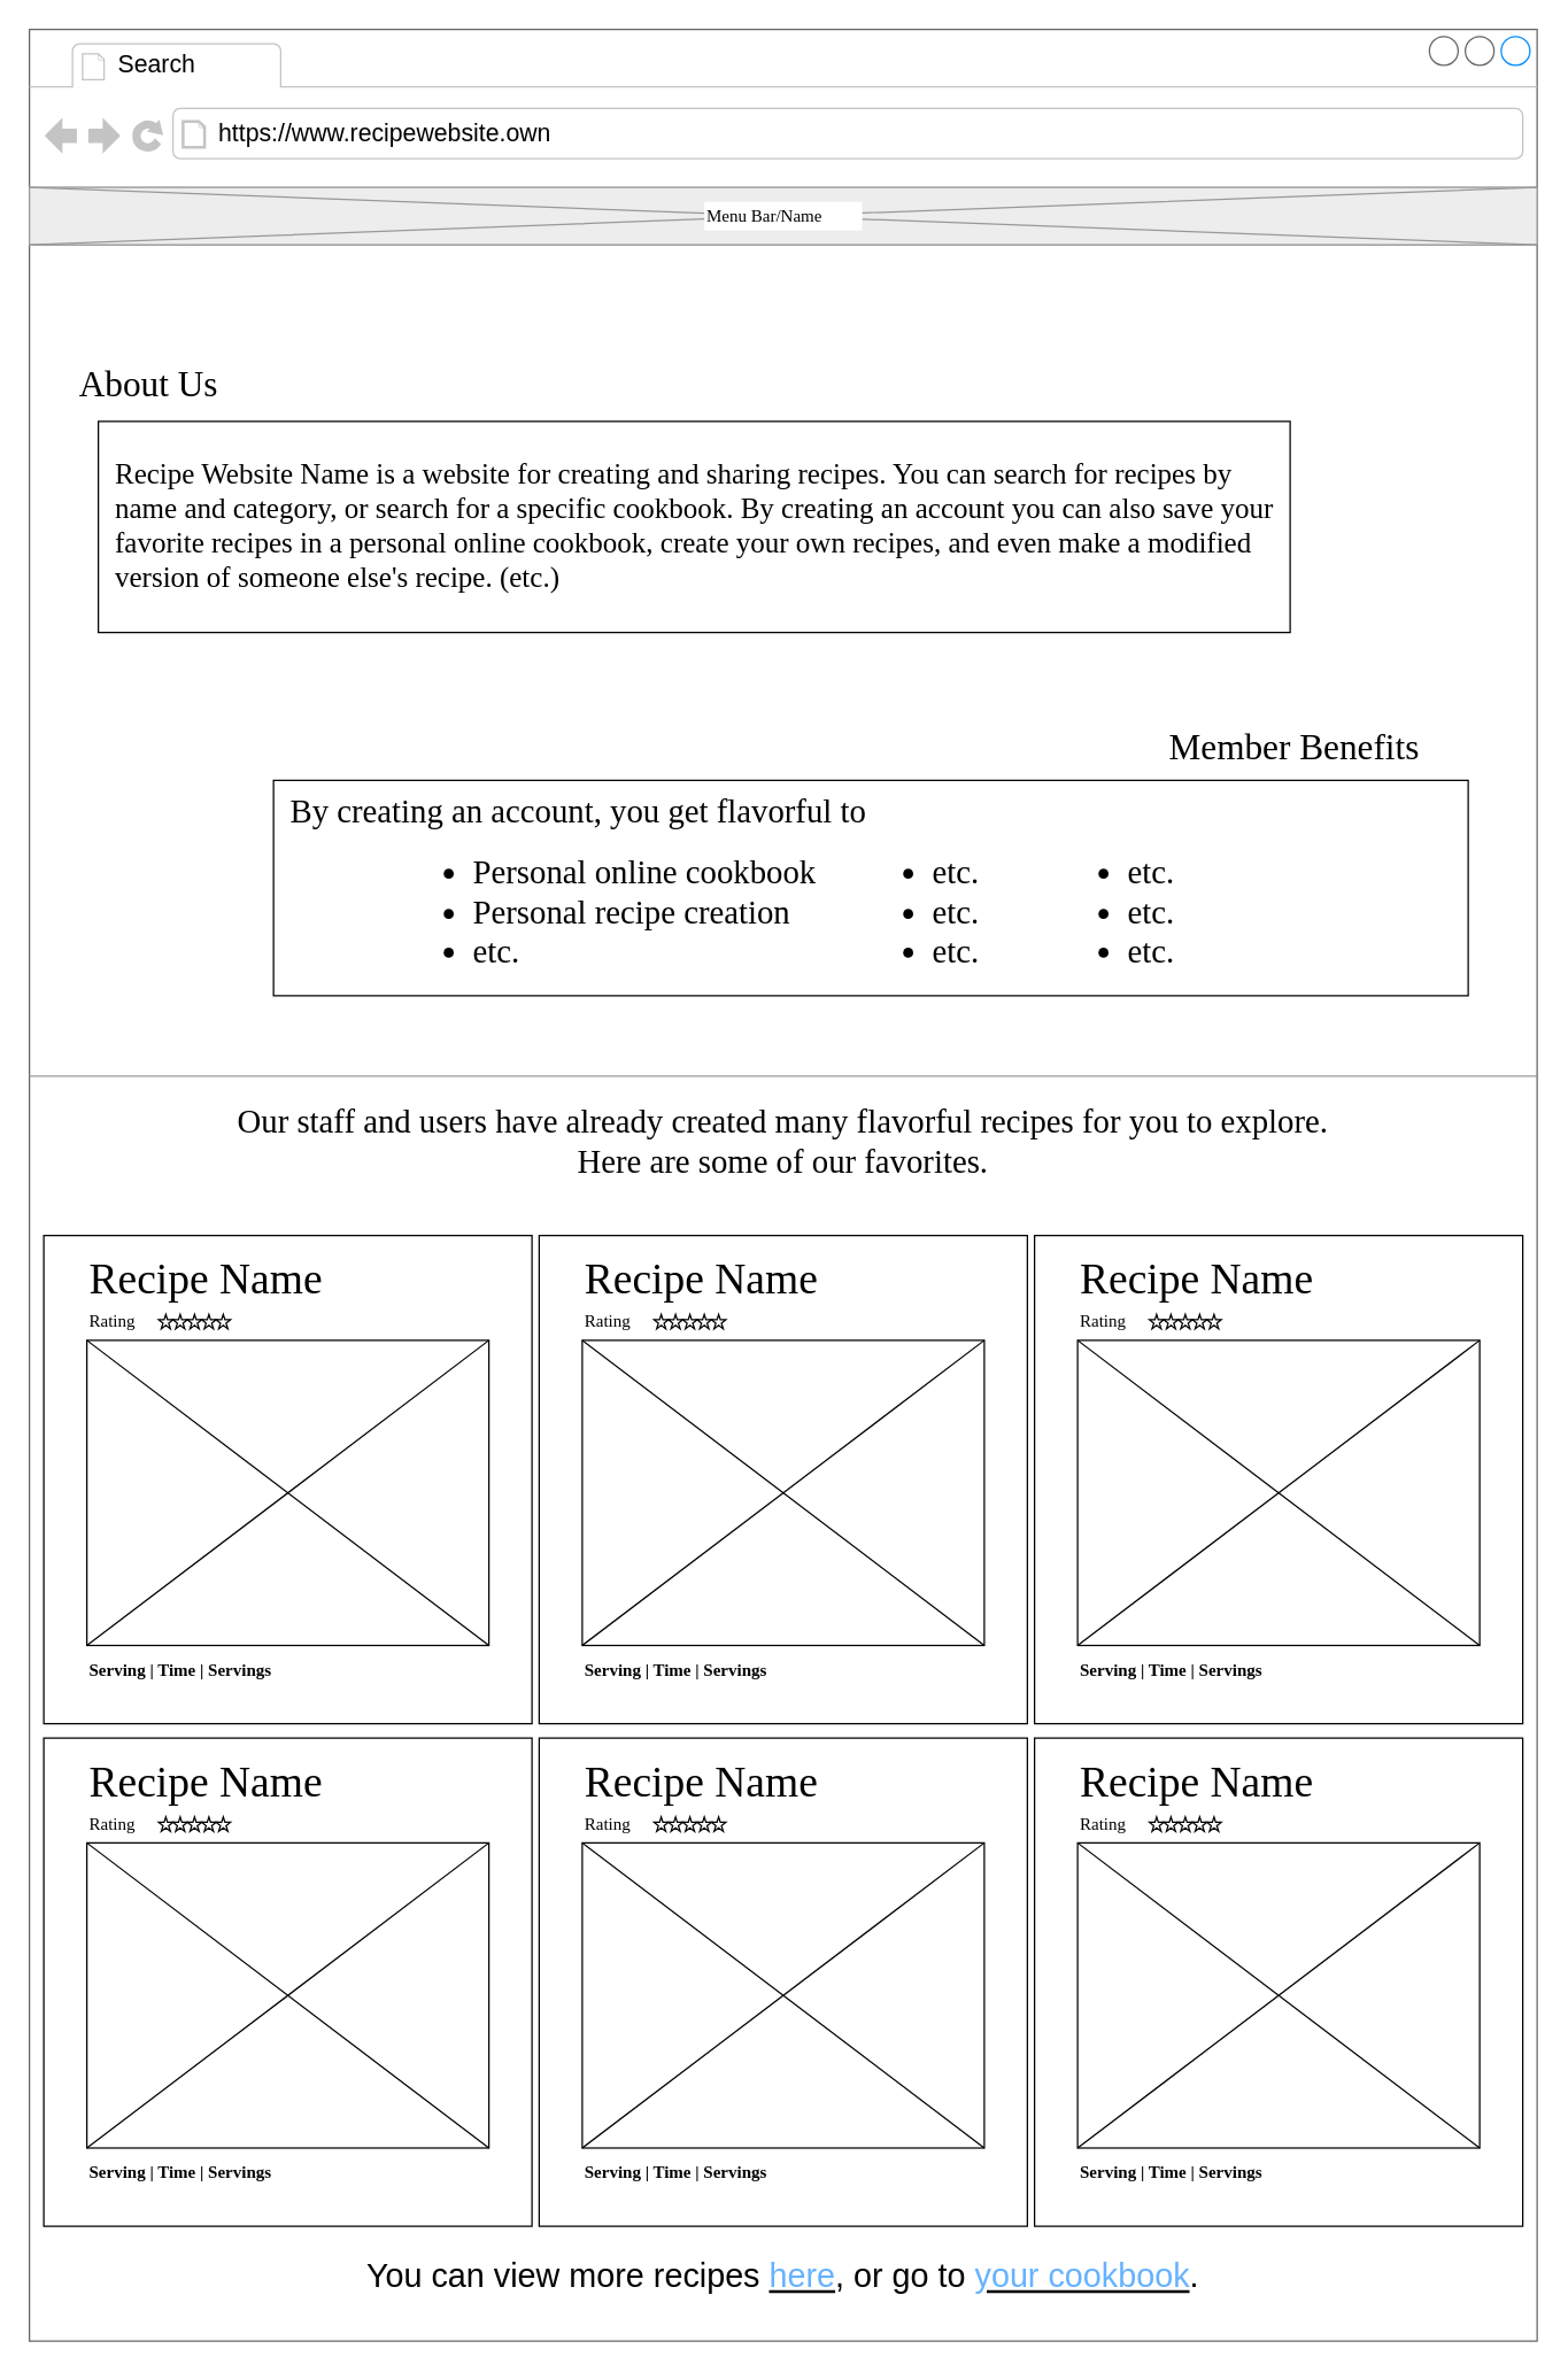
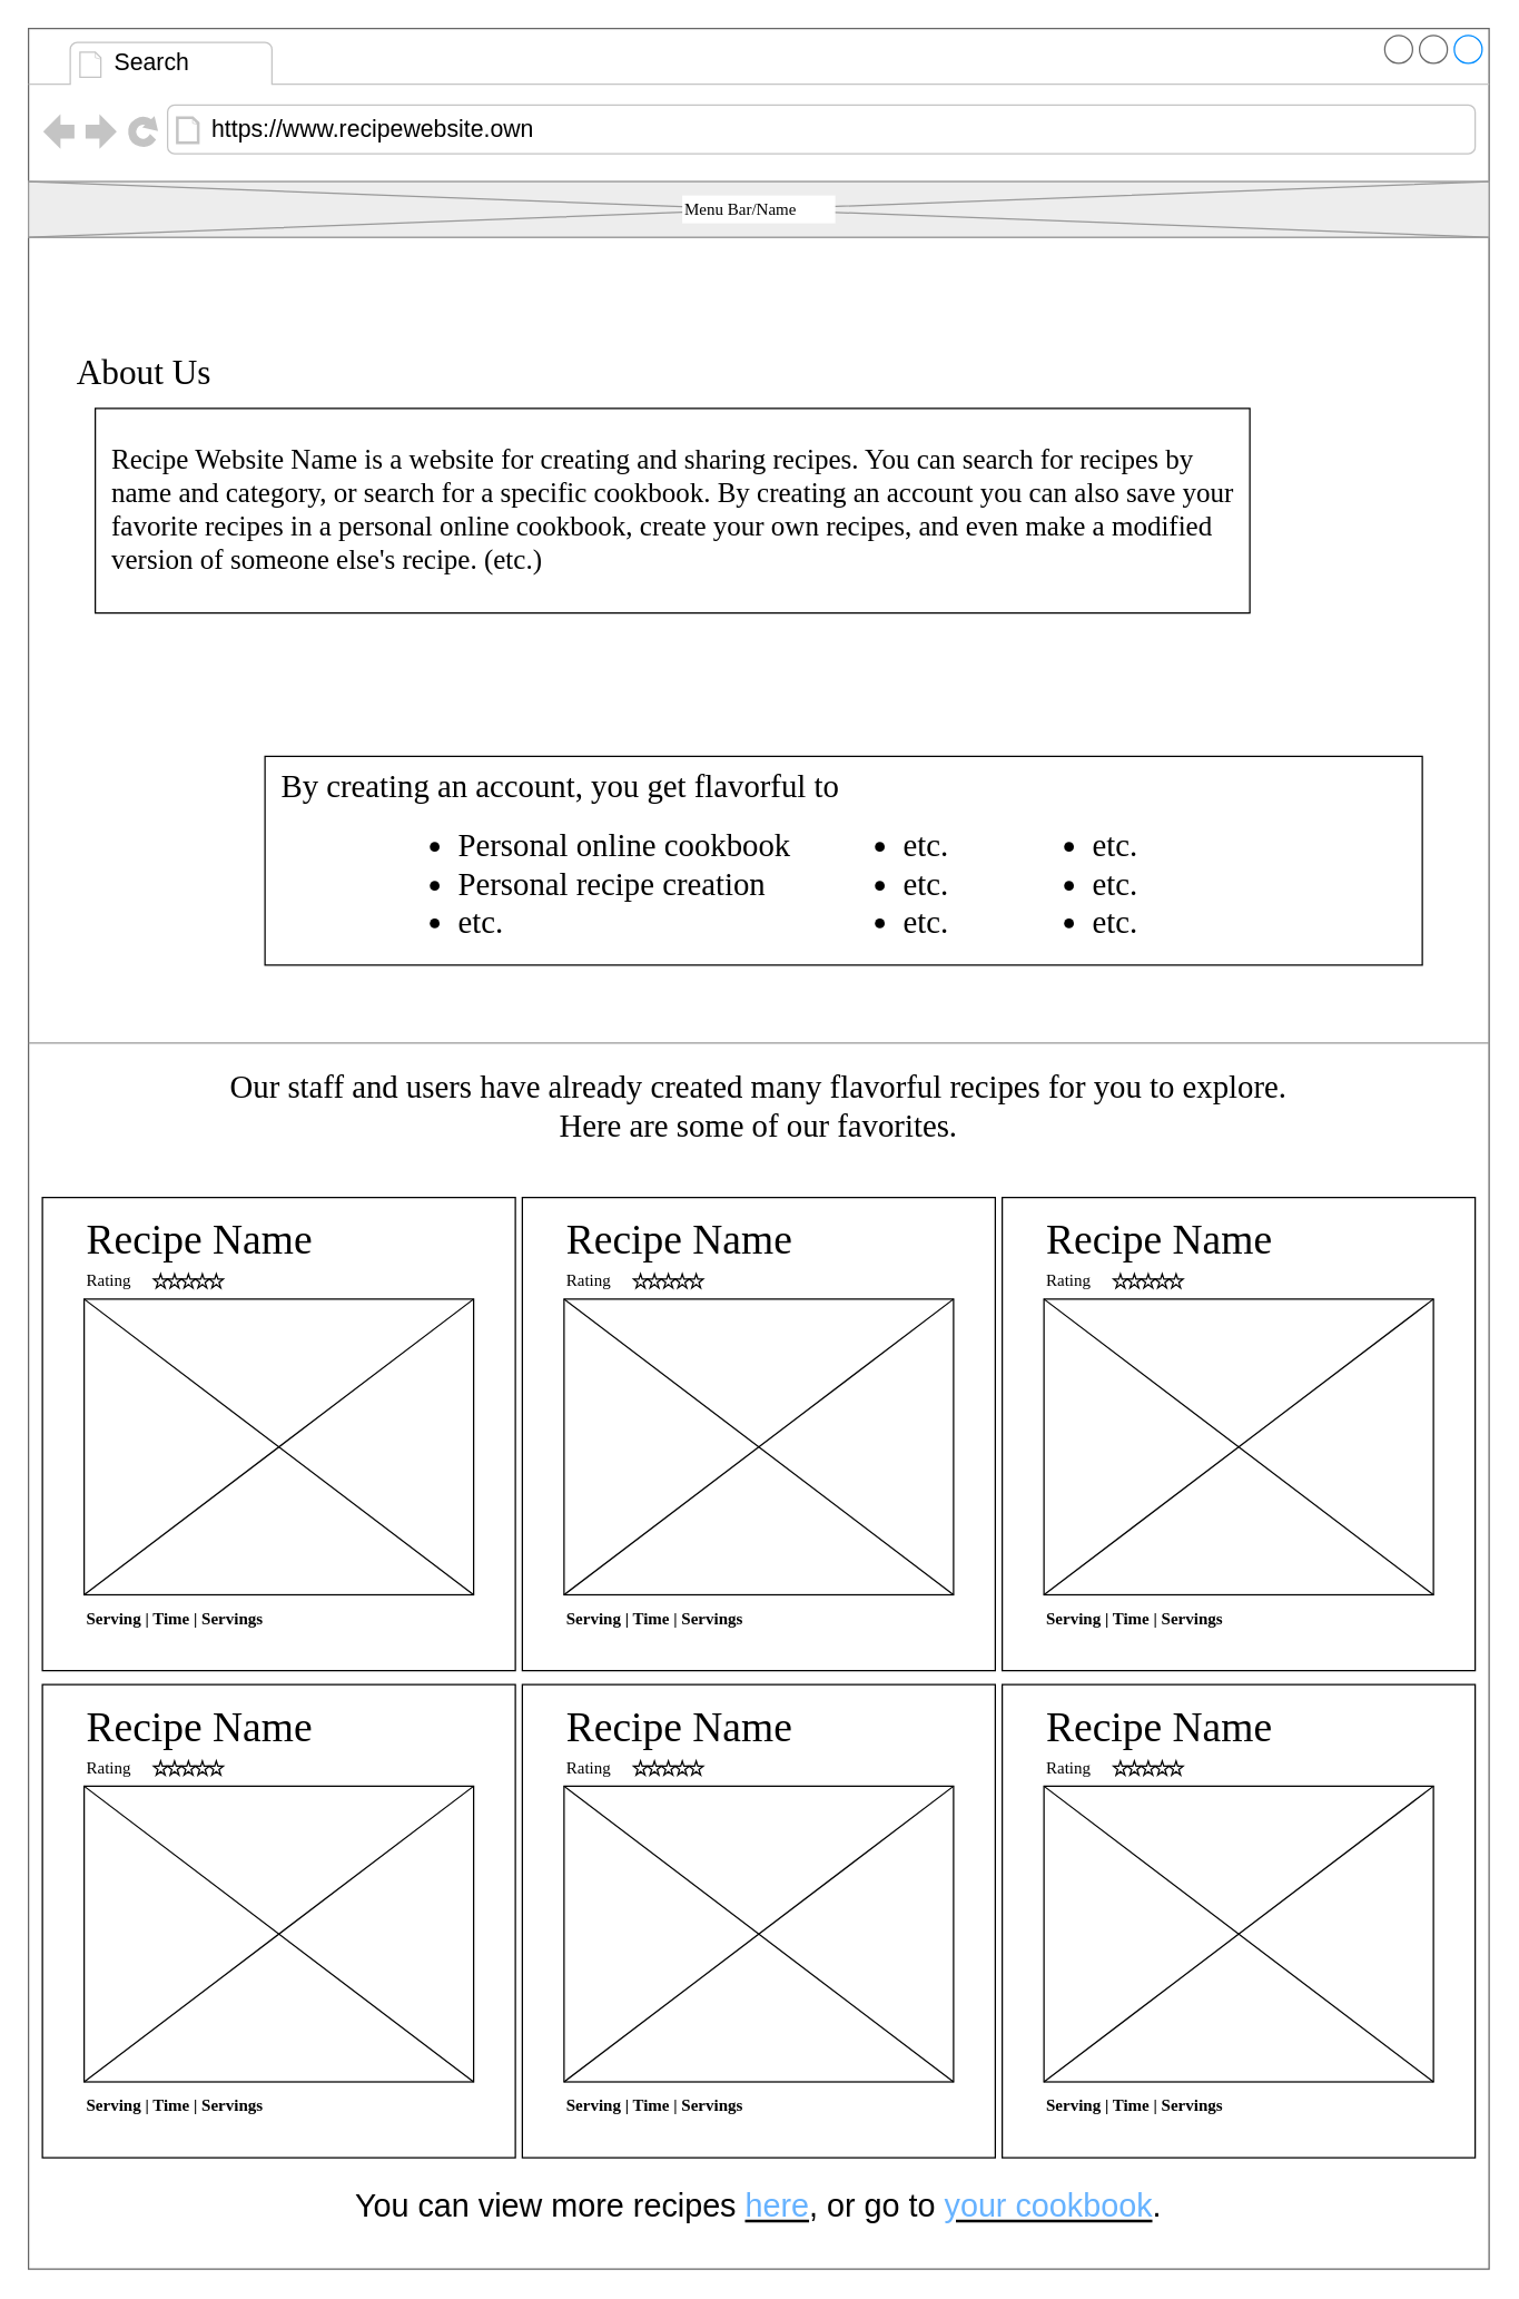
- <mxCell id="10" value="&lt;font style=&quot;font-size: 25px&quot;&gt;Member Benefits&lt;/font&gt;" style="text;html=1;points=[];align=left;verticalAlign=top;spacingTop=-4;fontSize=15;fontFamily=Verdana;fillColor=default;fontColor=default;" parent="2" vertex="1"><mxGeometry x="792" y="483" width="210" height="30" as="geometry" /></mxCell>
